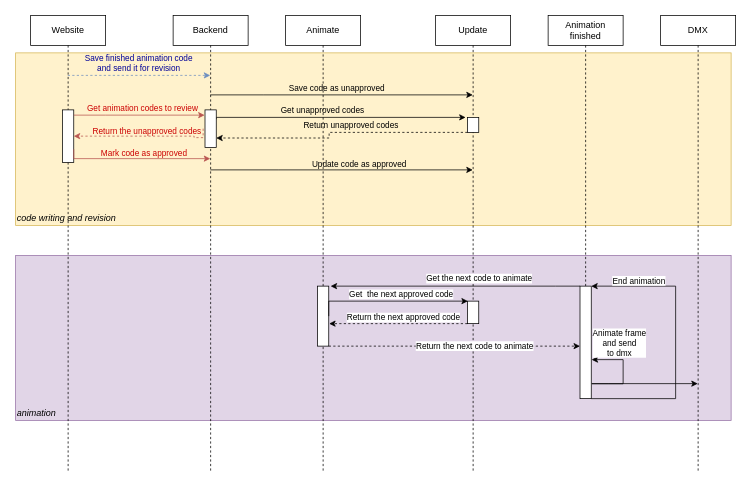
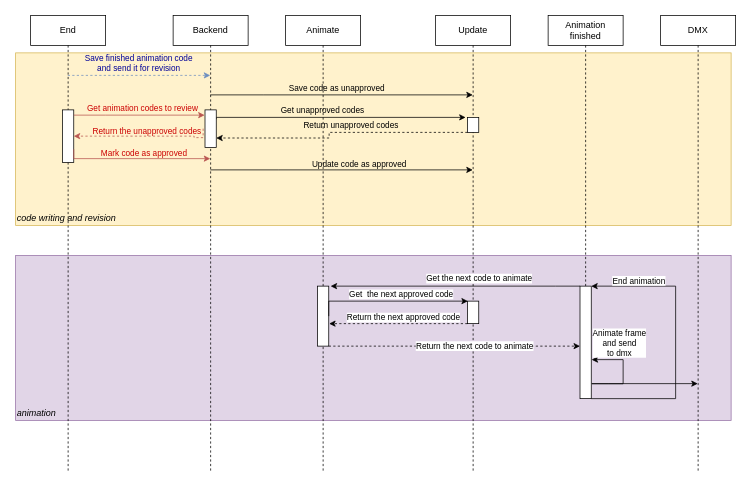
- <mxCell id="13" value="Website" style="shape=umlLifeline;perimeter=lifelinePerimeter;whiteSpace=wrap;html=1;container=1;collapsible=0;recursiveResize=0;outlineConnect=0;size=40;" parent="1" vertex="1"><mxGeometry x="40" y="20" width="100" height="610" as="geometry" /></mxCell>
+ <mxCell id="13" value="End" style="shape=umlLifeline;perimeter=lifelinePerimeter;whiteSpace=wrap;html=1;container=1;collapsible=0;recursiveResize=0;outlineConnect=0;size=40;" parent="1" vertex="1"><mxGeometry x="40" y="20" width="100" height="610" as="geometry" /></mxCell>
